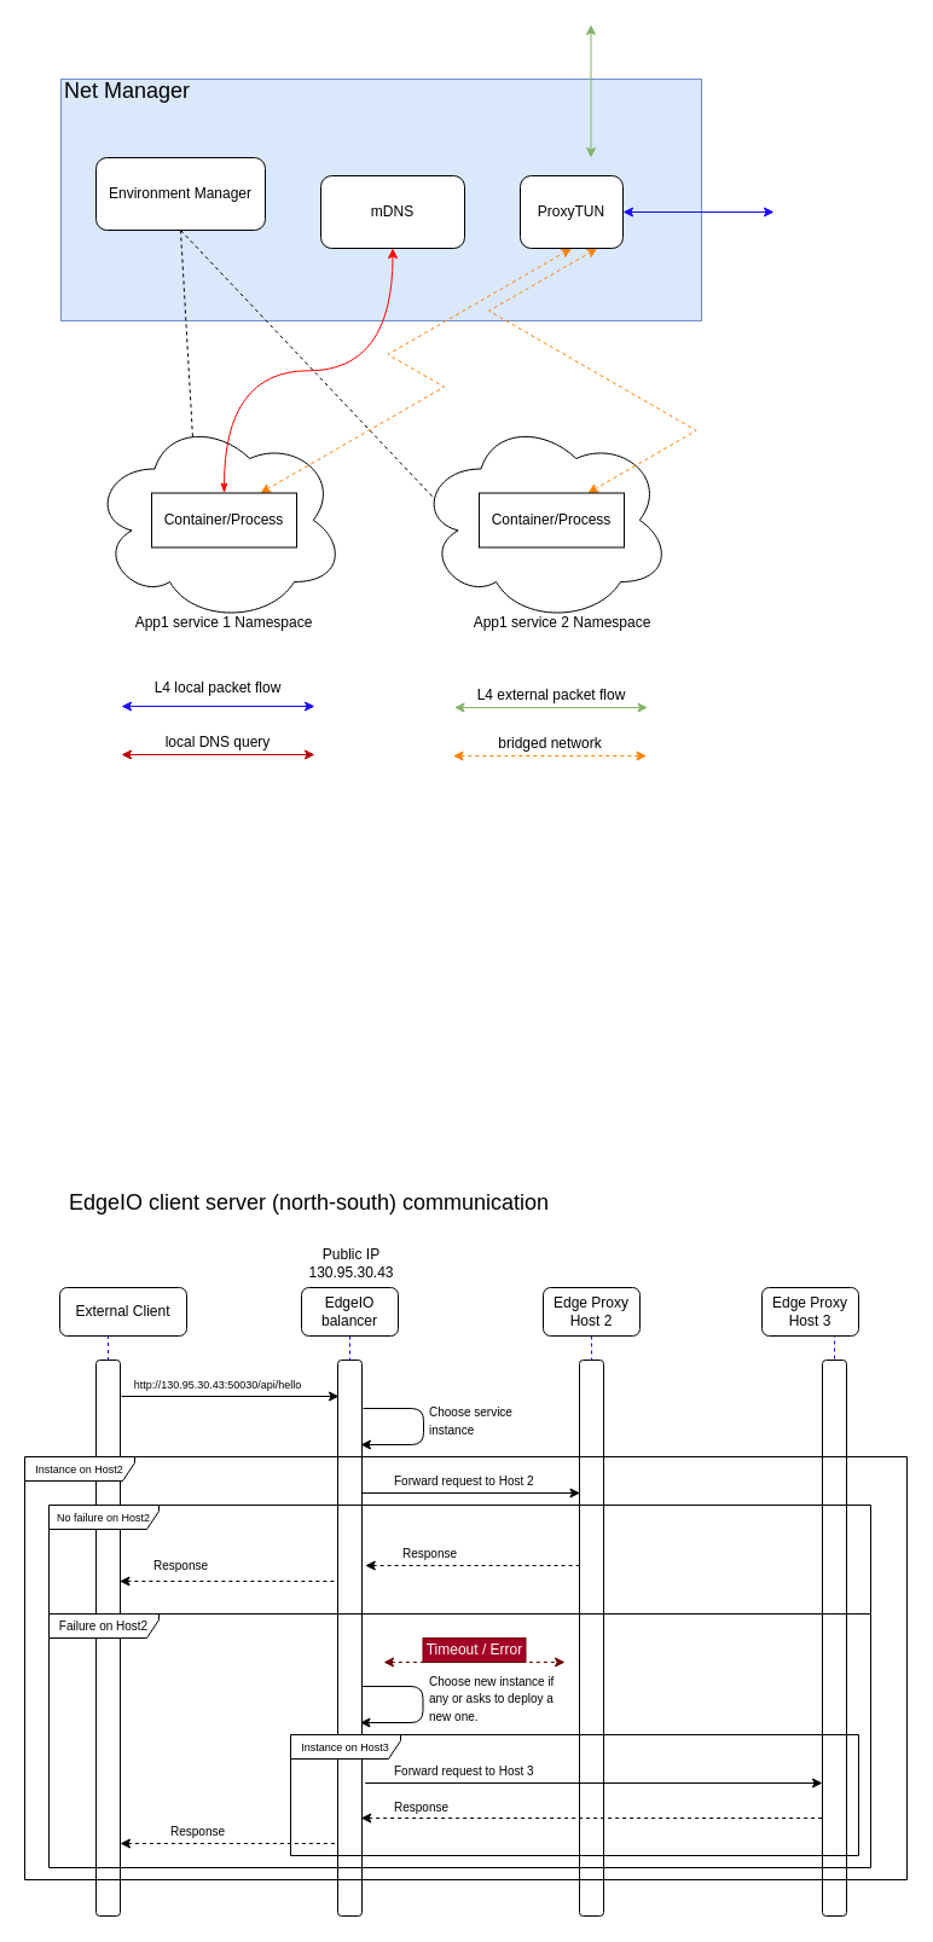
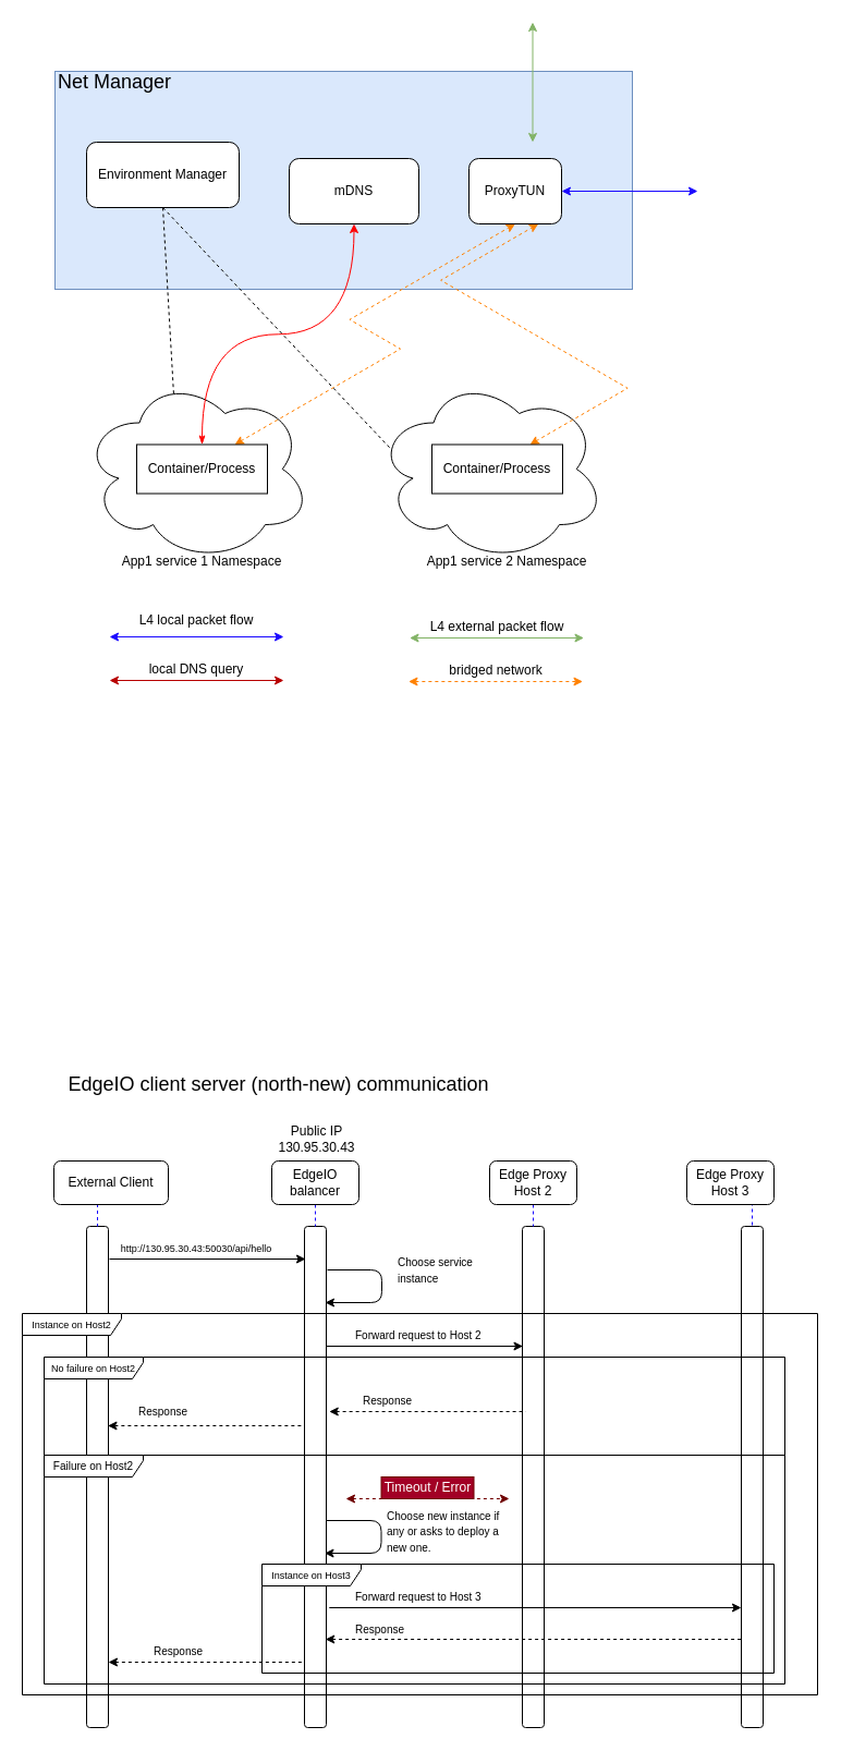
- <mxCell id="42" value="&lt;font style=&quot;font-size: 18px&quot;&gt;EdgeIO client server (north-south) communication&lt;/font&gt;" style="text;html=1;strokeColor=none;fillColor=none;align=center;verticalAlign=middle;whiteSpace=wrap;rounded=0;" parent="1" vertex="1"><mxGeometry x="29.5" y="985" width="450.5" height="20" as="geometry" /></mxCell>
+ <mxCell id="42" value="&lt;font style=&quot;font-size: 18px&quot;&gt;EdgeIO client server (north-new) communication&lt;/font&gt;" style="text;html=1;strokeColor=none;fillColor=none;align=center;verticalAlign=middle;whiteSpace=wrap;rounded=0;" parent="1" vertex="1"><mxGeometry x="29.5" y="985" width="450.5" height="20" as="geometry" /></mxCell>
- <mxCell id="47" value="&lt;font size=&quot;1&quot;&gt;Choose service instance&lt;/font&gt;" style="text;html=1;strokeColor=none;fillColor=none;align=left;verticalAlign=middle;whiteSpace=wrap;rounded=0;" parent="1" vertex="1"><mxGeometry x="352.5" y="1165" width="100" height="20" as="geometry" /></mxCell>
+ <mxCell id="47" value="&lt;font size=&quot;1&quot;&gt;Choose service instance&lt;/font&gt;" style="text;html=1;strokeColor=none;fillColor=none;align=left;verticalAlign=middle;whiteSpace=wrap;rounded=0;" parent="1" vertex="1"><mxGeometry x="362.5" y="1155" width="100" height="20" as="geometry" /></mxCell>
